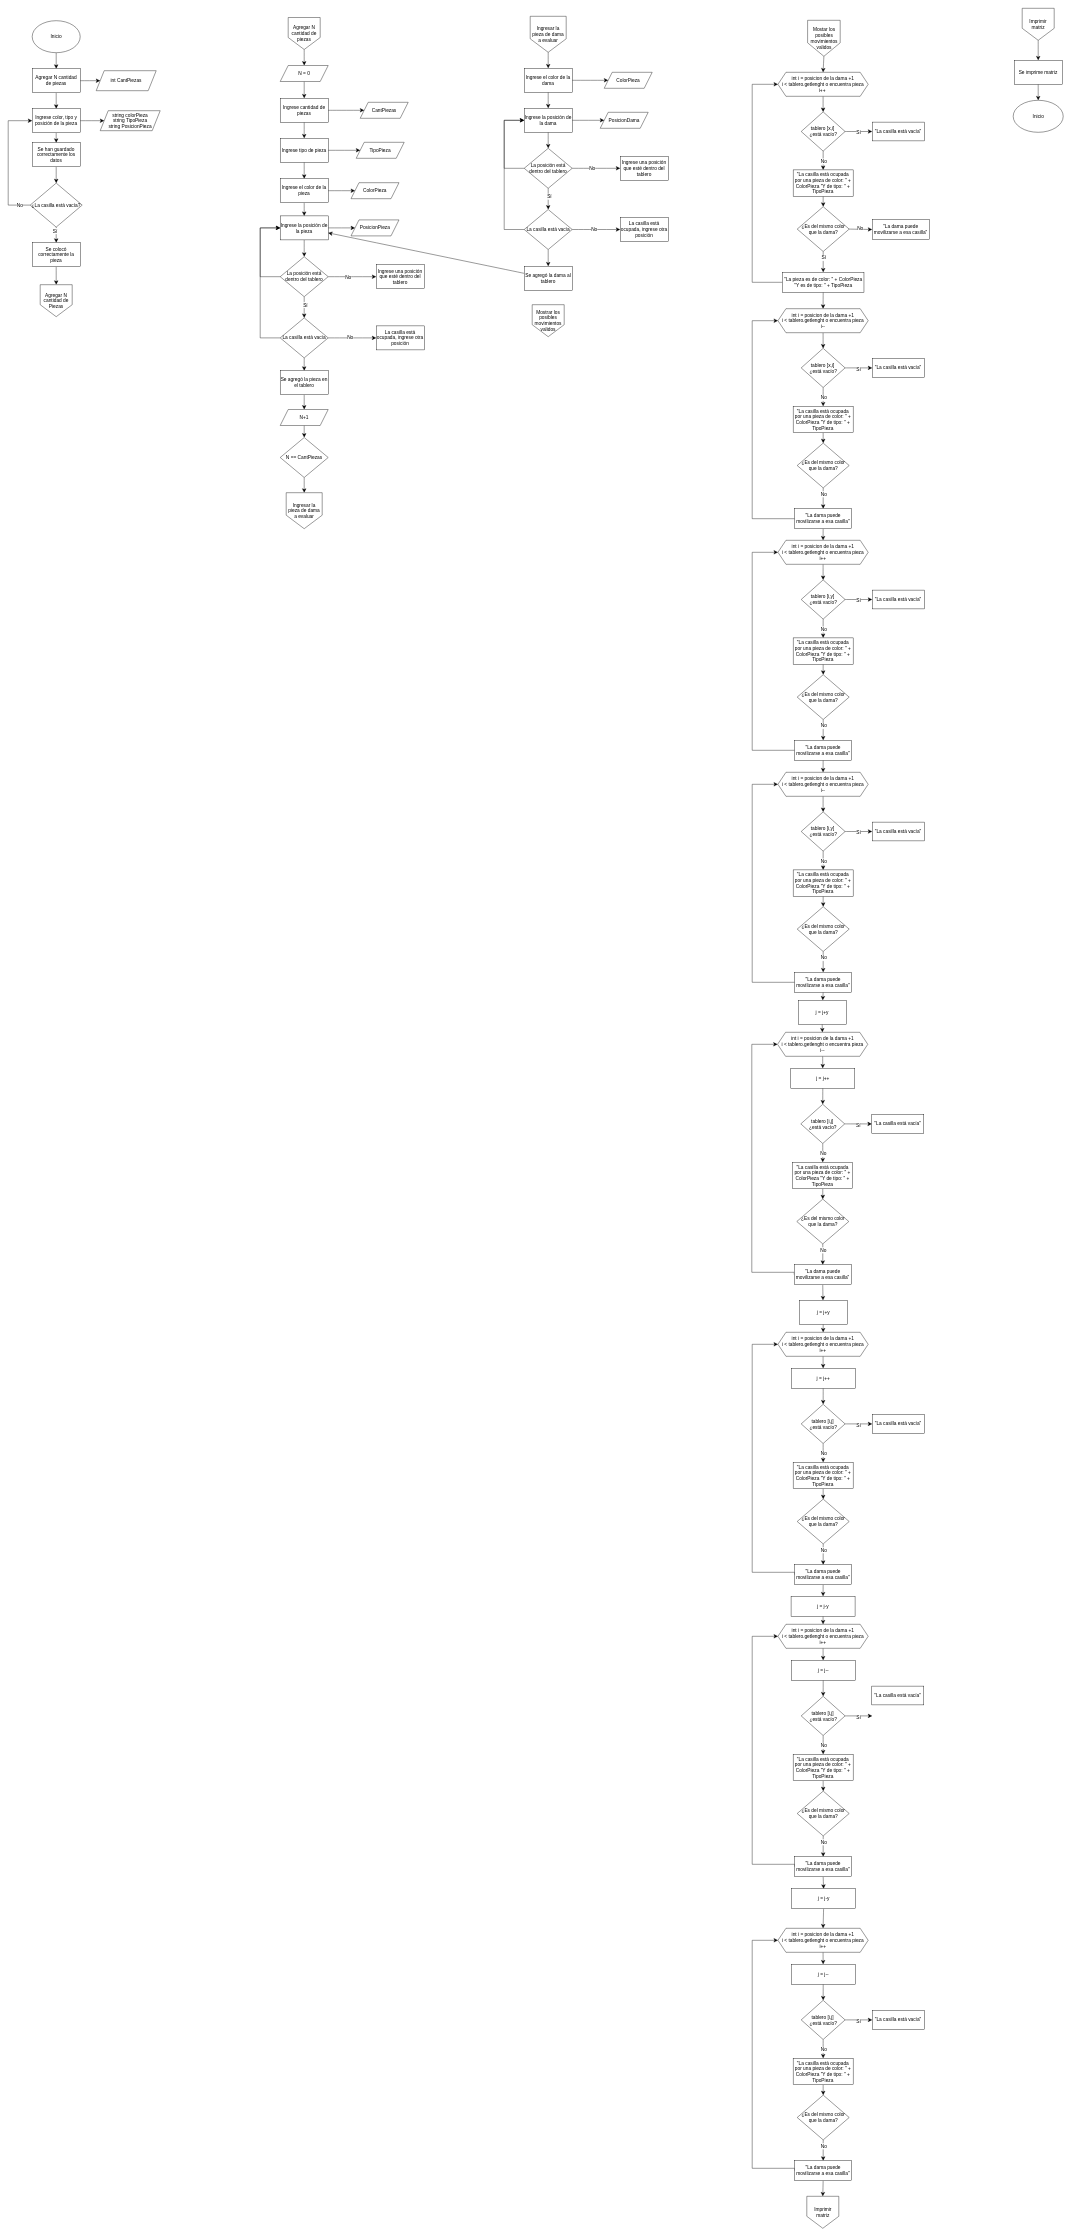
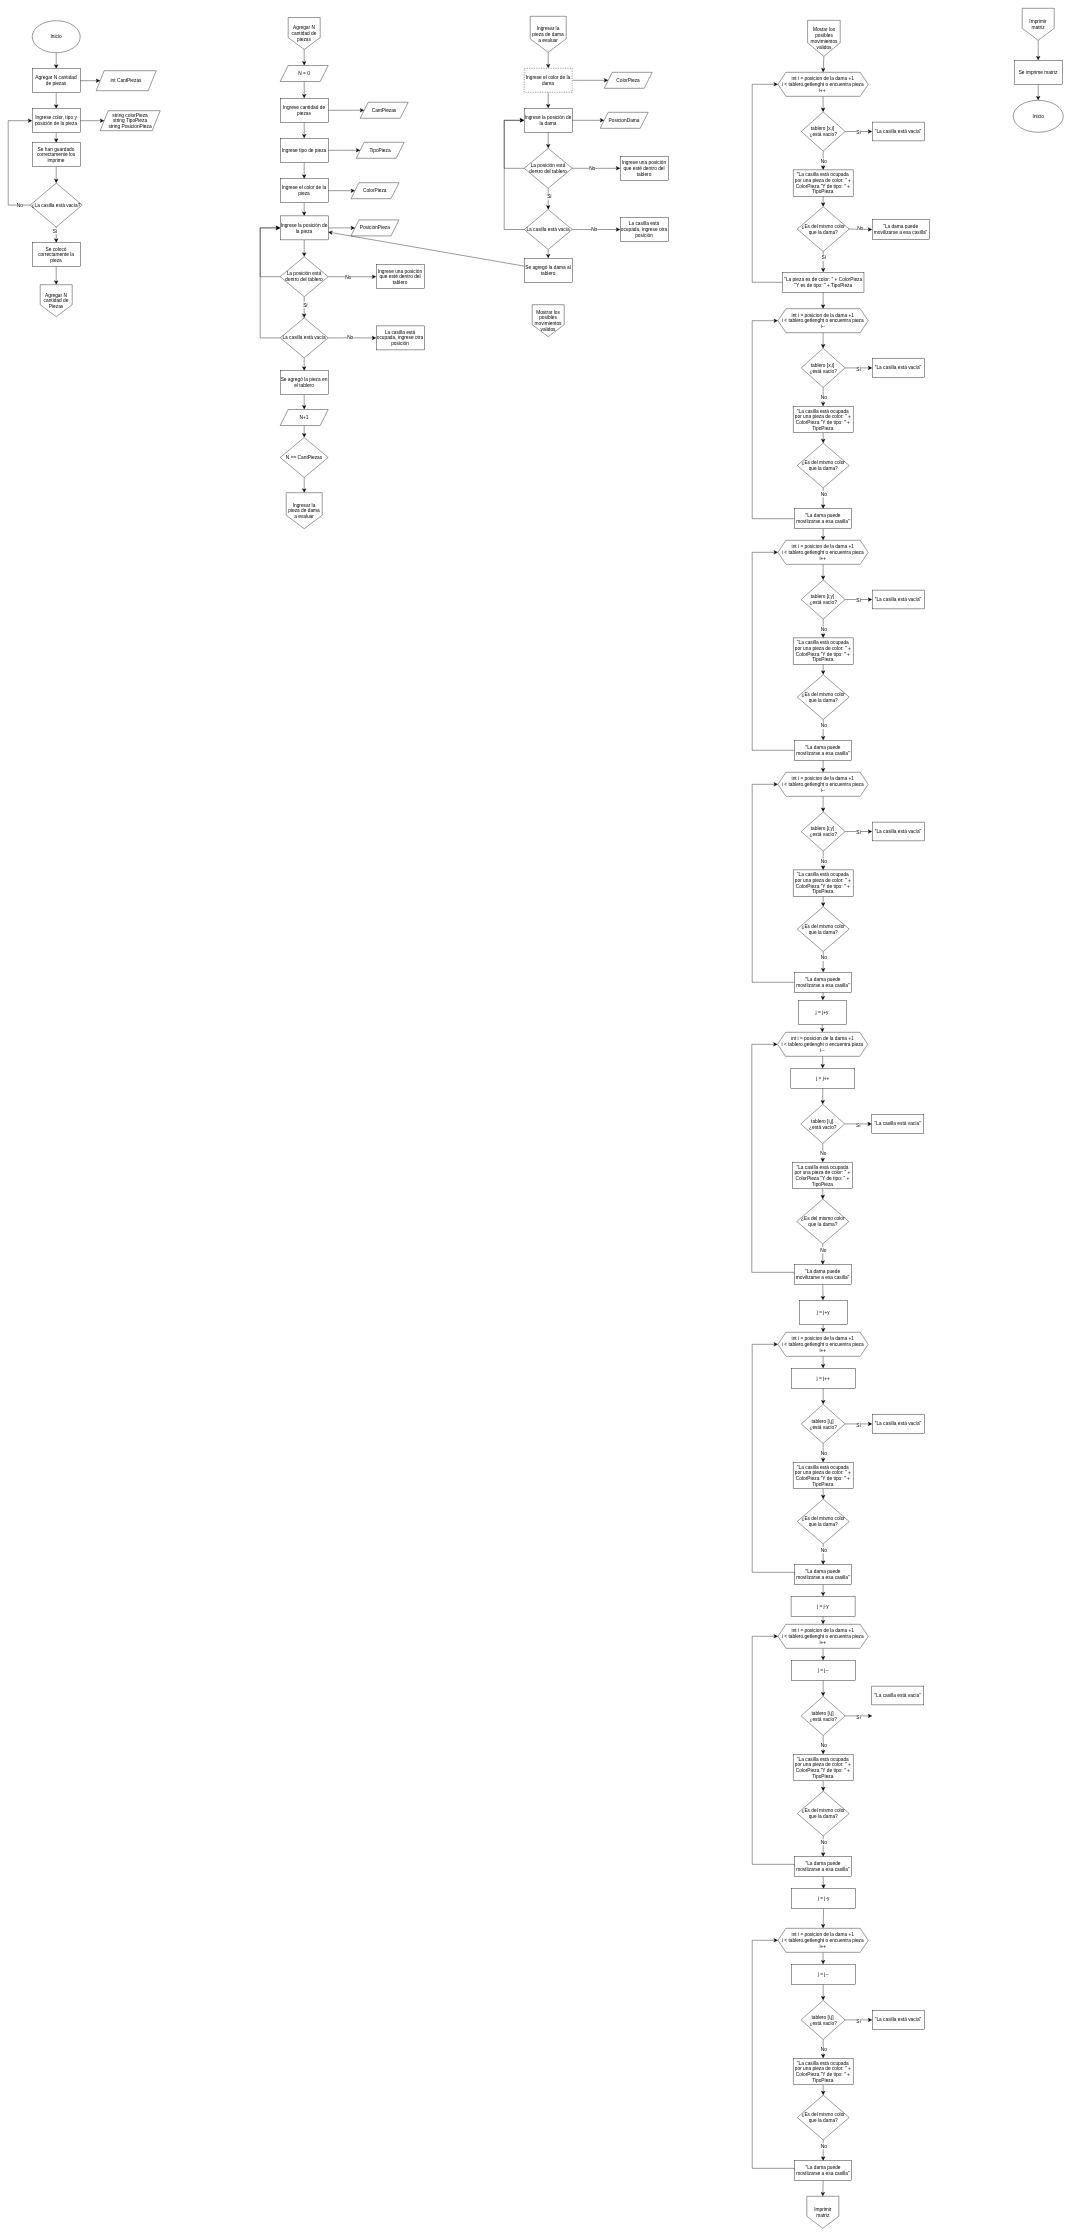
- <mxCell id="5" value="Ingrese el color de la dama" style="whiteSpace=wrap;html=1;" vertex="1" parent="1"><mxGeometry x="1310" y="170" width="120" height="60" as="geometry" /></mxCell>
+ <mxCell id="5" value="Ingrese el color de la dama" style="whiteSpace=wrap;html=1;dashed=1;" vertex="1" parent="1"><mxGeometry x="1310" y="170" width="120" height="60" as="geometry" /></mxCell>
- <mxCell id="225" value="Se han guardado correctamente los datos" style="whiteSpace=wrap;html=1;" vertex="1" parent="1"><mxGeometry x="80" y="356" width="120" height="60" as="geometry" /></mxCell>
+ <mxCell id="225" value="Se han guardado correctamente los imprime" style="whiteSpace=wrap;html=1;" vertex="1" parent="1"><mxGeometry x="80" y="356" width="120" height="60" as="geometry" /></mxCell>
- <mxCell id="57" value="Se agregó la dama al tablero" style="whiteSpace=wrap;html=1;" vertex="1" parent="1"><mxGeometry x="1310" y="665" width="120" height="60" as="geometry" /></mxCell>
+ <mxCell id="57" value="Se agregó la dama al tablero" style="whiteSpace=wrap;html=1;" vertex="1" parent="1"><mxGeometry x="1310" y="645" width="120" height="60" as="geometry" /></mxCell>
